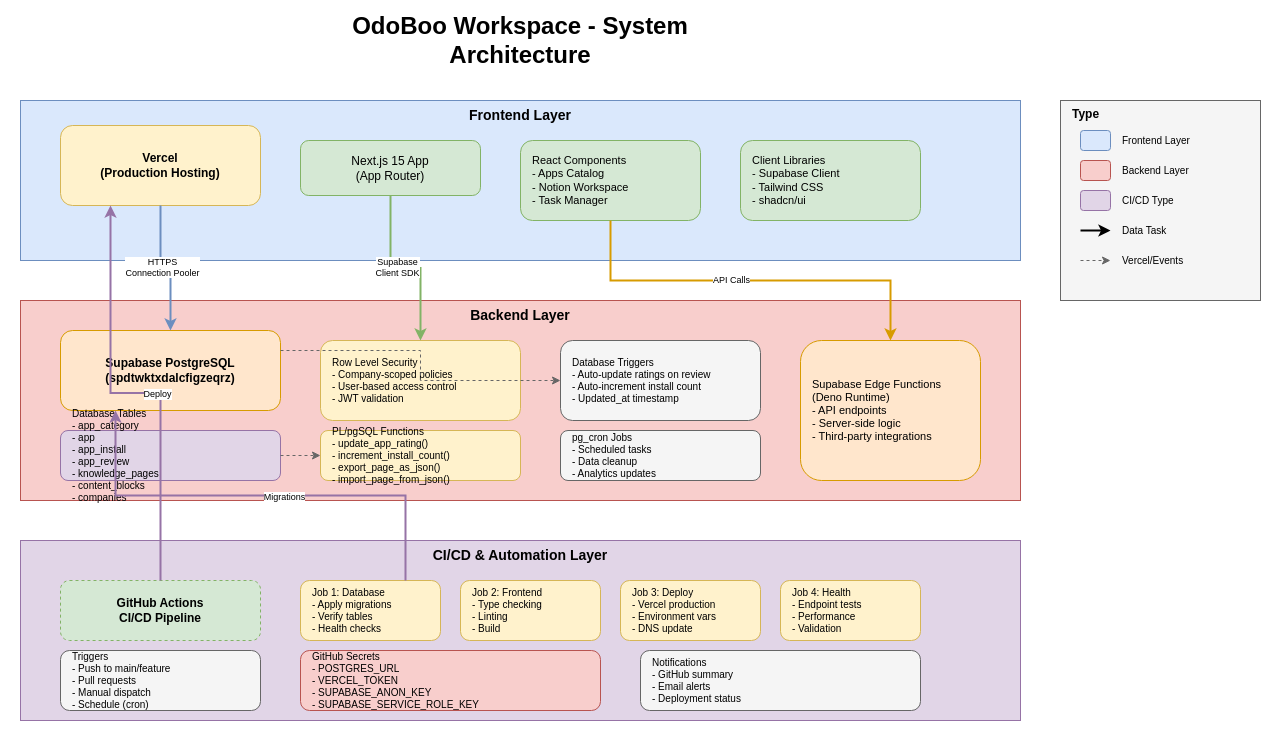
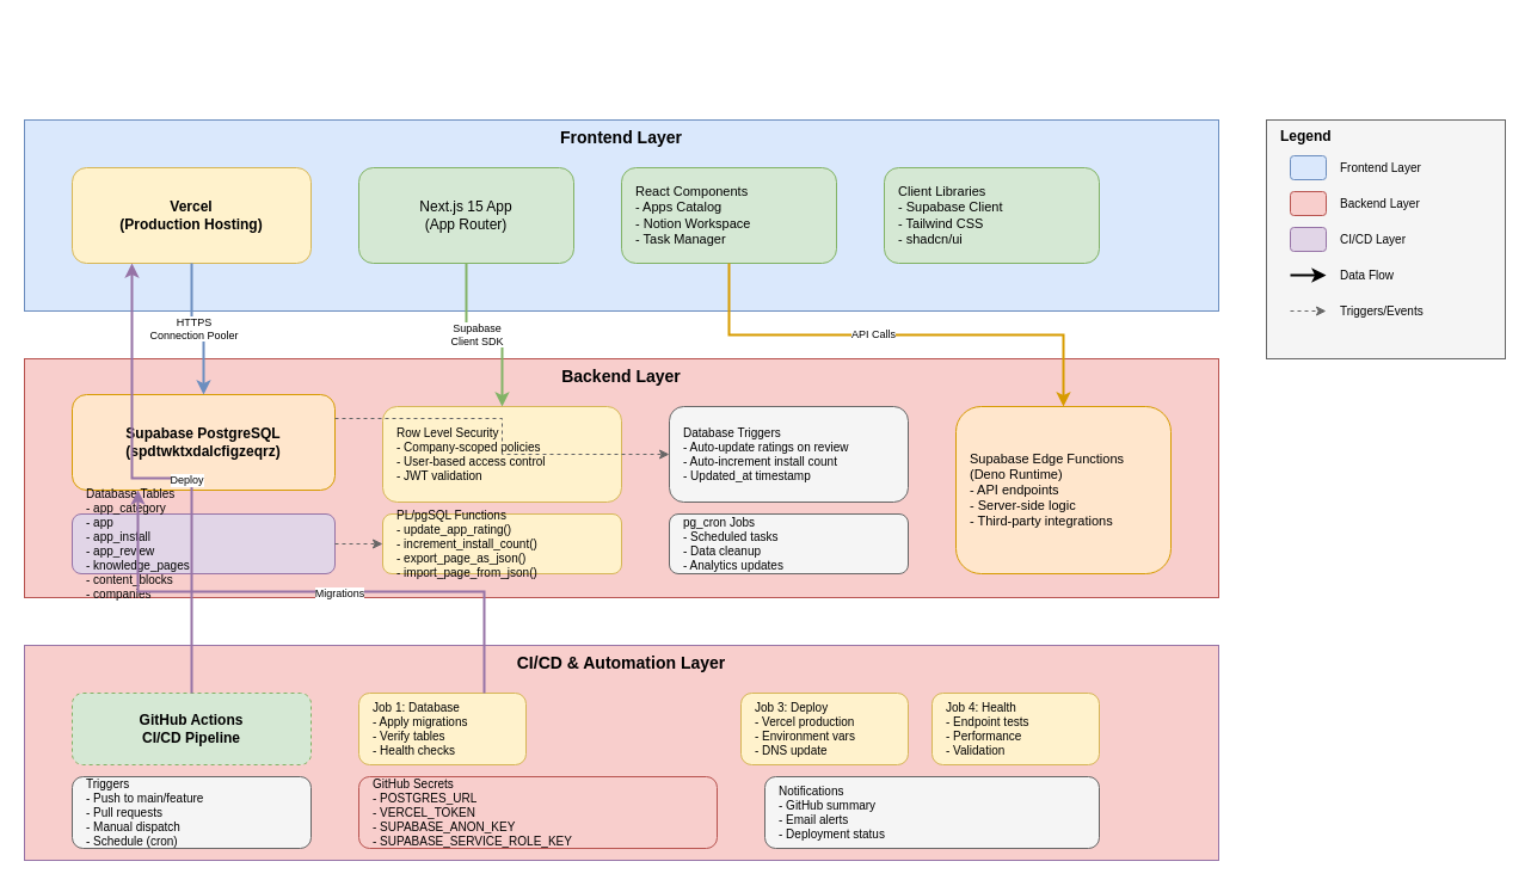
- <mxCell id="2" value="OdoBoo Workspace - System Architecture" style="text;html=1;strokeColor=none;fillColor=none;align=center;verticalAlign=middle;whiteSpace=wrap;rounded=0;fontSize=24;fontStyle=1" vertex="1" parent="1"><mxGeometry x="280" y="20" width="480" height="40" as="geometry" /></mxCell>
- <mxCell id="37" value="Type" style="rounded=0;whiteSpace=wrap;html=1;fillColor=#f5f5f5;strokeColor=#666666;fontSize=12;fontStyle=1;verticalAlign=top;align=left;spacingLeft=10" vertex="1" parent="1"><mxGeometry x="1060" y="100" width="200" height="200" as="geometry" /></mxCell>
+ <mxCell id="37" value="Legend" style="rounded=0;whiteSpace=wrap;html=1;fillColor=#f5f5f5;strokeColor=#666666;fontSize=12;fontStyle=1;verticalAlign=top;align=left;spacingLeft=10" vertex="1" parent="1"><mxGeometry x="1060" y="100" width="200" height="200" as="geometry" /></mxCell>
- <mxCell id="4" value="Vercel&#10;(Production Hosting)" style="rounded=1;whiteSpace=wrap;html=1;fillColor=#fff2cc;strokeColor=#d6b656;fontSize=12;fontStyle=1" vertex="1" parent="1"><mxGeometry x="60" y="125" width="200" height="80" as="geometry" /></mxCell>
+ <mxCell id="4" value="Vercel&#10;(Production Hosting)" style="rounded=1;whiteSpace=wrap;html=1;fillColor=#fff2cc;strokeColor=#d6b656;fontSize=12;fontStyle=1" vertex="1" parent="1"><mxGeometry x="60" y="140" width="200" height="80" as="geometry" /></mxCell>
- <mxCell id="5" value="Next.js 15 App&#10;(App Router)" style="rounded=1;whiteSpace=wrap;html=1;fillColor=#d5e8d4;strokeColor=#82b366;fontSize=12" vertex="1" parent="1"><mxGeometry x="300" y="140" width="180" height="55" as="geometry" /></mxCell>
+ <mxCell id="5" value="Next.js 15 App&#10;(App Router)" style="rounded=1;whiteSpace=wrap;html=1;fillColor=#d5e8d4;strokeColor=#82b366;fontSize=12" vertex="1" parent="1"><mxGeometry x="300" y="140" width="180" height="80" as="geometry" /></mxCell>
- <mxCell id="43" value="CI/CD Type" style="text;html=1;strokeColor=none;fillColor=none;align=left;verticalAlign=middle;whiteSpace=wrap;rounded=0;fontSize=10" vertex="1" parent="1"><mxGeometry x="1120" y="185" width="120" height="30" as="geometry" /></mxCell>
+ <mxCell id="43" value="CI/CD Layer" style="text;html=1;strokeColor=none;fillColor=none;align=left;verticalAlign=middle;whiteSpace=wrap;rounded=0;fontSize=10" vertex="1" parent="1"><mxGeometry x="1120" y="185" width="120" height="30" as="geometry" /></mxCell>
- <mxCell id="45" value="Data Task" style="text;html=1;strokeColor=none;fillColor=none;align=left;verticalAlign=middle;whiteSpace=wrap;rounded=0;fontSize=10" vertex="1" parent="1"><mxGeometry x="1120" y="215" width="120" height="30" as="geometry" /></mxCell>
+ <mxCell id="45" value="Data Flow" style="text;html=1;strokeColor=none;fillColor=none;align=left;verticalAlign=middle;whiteSpace=wrap;rounded=0;fontSize=10" vertex="1" parent="1"><mxGeometry x="1120" y="215" width="120" height="30" as="geometry" /></mxCell>
- <mxCell id="47" value="Vercel/Events" style="text;html=1;strokeColor=none;fillColor=none;align=left;verticalAlign=middle;whiteSpace=wrap;rounded=0;fontSize=10" vertex="1" parent="1"><mxGeometry x="1120" y="245" width="120" height="30" as="geometry" /></mxCell>
+ <mxCell id="47" value="Triggers/Events" style="text;html=1;strokeColor=none;fillColor=none;align=left;verticalAlign=middle;whiteSpace=wrap;rounded=0;fontSize=10" vertex="1" parent="1"><mxGeometry x="1120" y="245" width="120" height="30" as="geometry" /></mxCell>
- <mxCell id="16" value="CI/CD &amp; Automation Layer" style="rounded=0;whiteSpace=wrap;html=1;fillColor=#e1d5e7;strokeColor=#9673a6;fontSize=14;fontStyle=1;verticalAlign=top;" vertex="1" parent="1"><mxGeometry x="20" y="540" width="1000" height="180" as="geometry" /></mxCell>
+ <mxCell id="16" value="CI/CD &amp; Automation Layer" style="rounded=0;whiteSpace=wrap;html=1;fillColor=#f8cecc;strokeColor=#9673a6;fontSize=14;fontStyle=1;verticalAlign=top;" vertex="1" parent="1"><mxGeometry x="20" y="540" width="1000" height="180" as="geometry" /></mxCell>
- <mxCell id="19" value="Job 2: Frontend&#10;- Type checking&#10;- Linting&#10;- Build" style="rounded=1;whiteSpace=wrap;html=1;fillColor=#fff2cc;strokeColor=#d6b656;fontSize=10;align=left;spacingLeft=10" vertex="1" parent="1"><mxGeometry x="460" y="580" width="140" height="60" as="geometry" /></mxCell>
